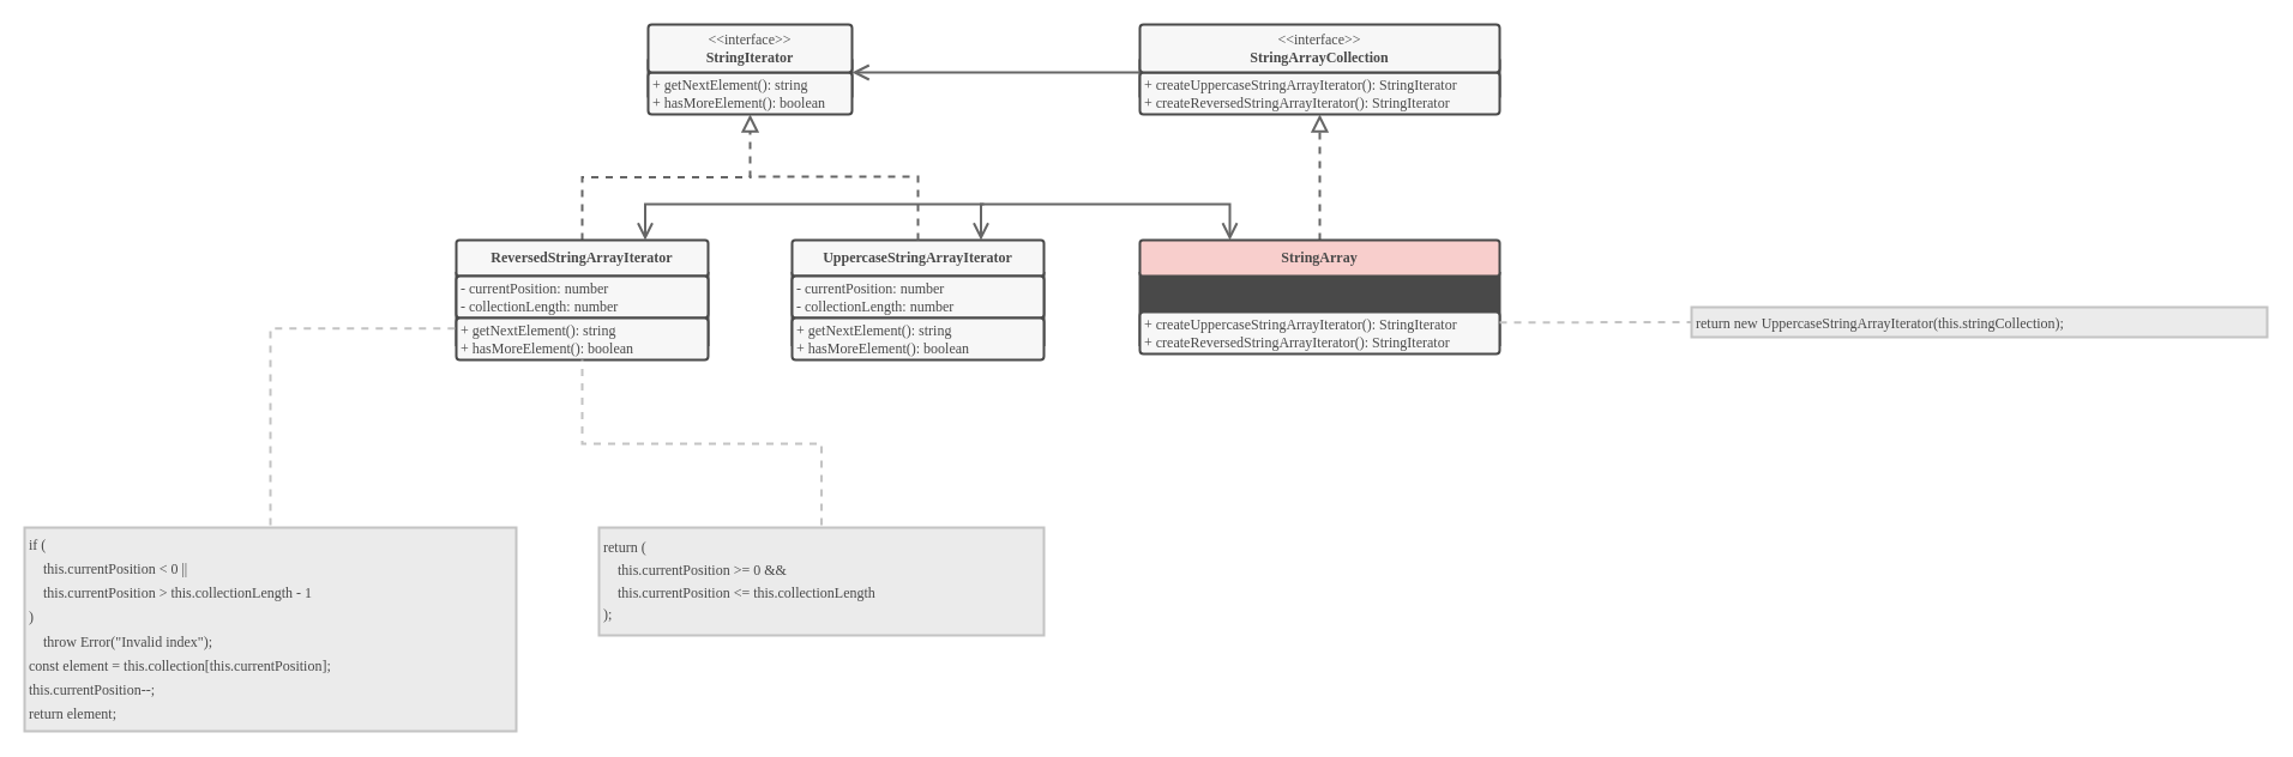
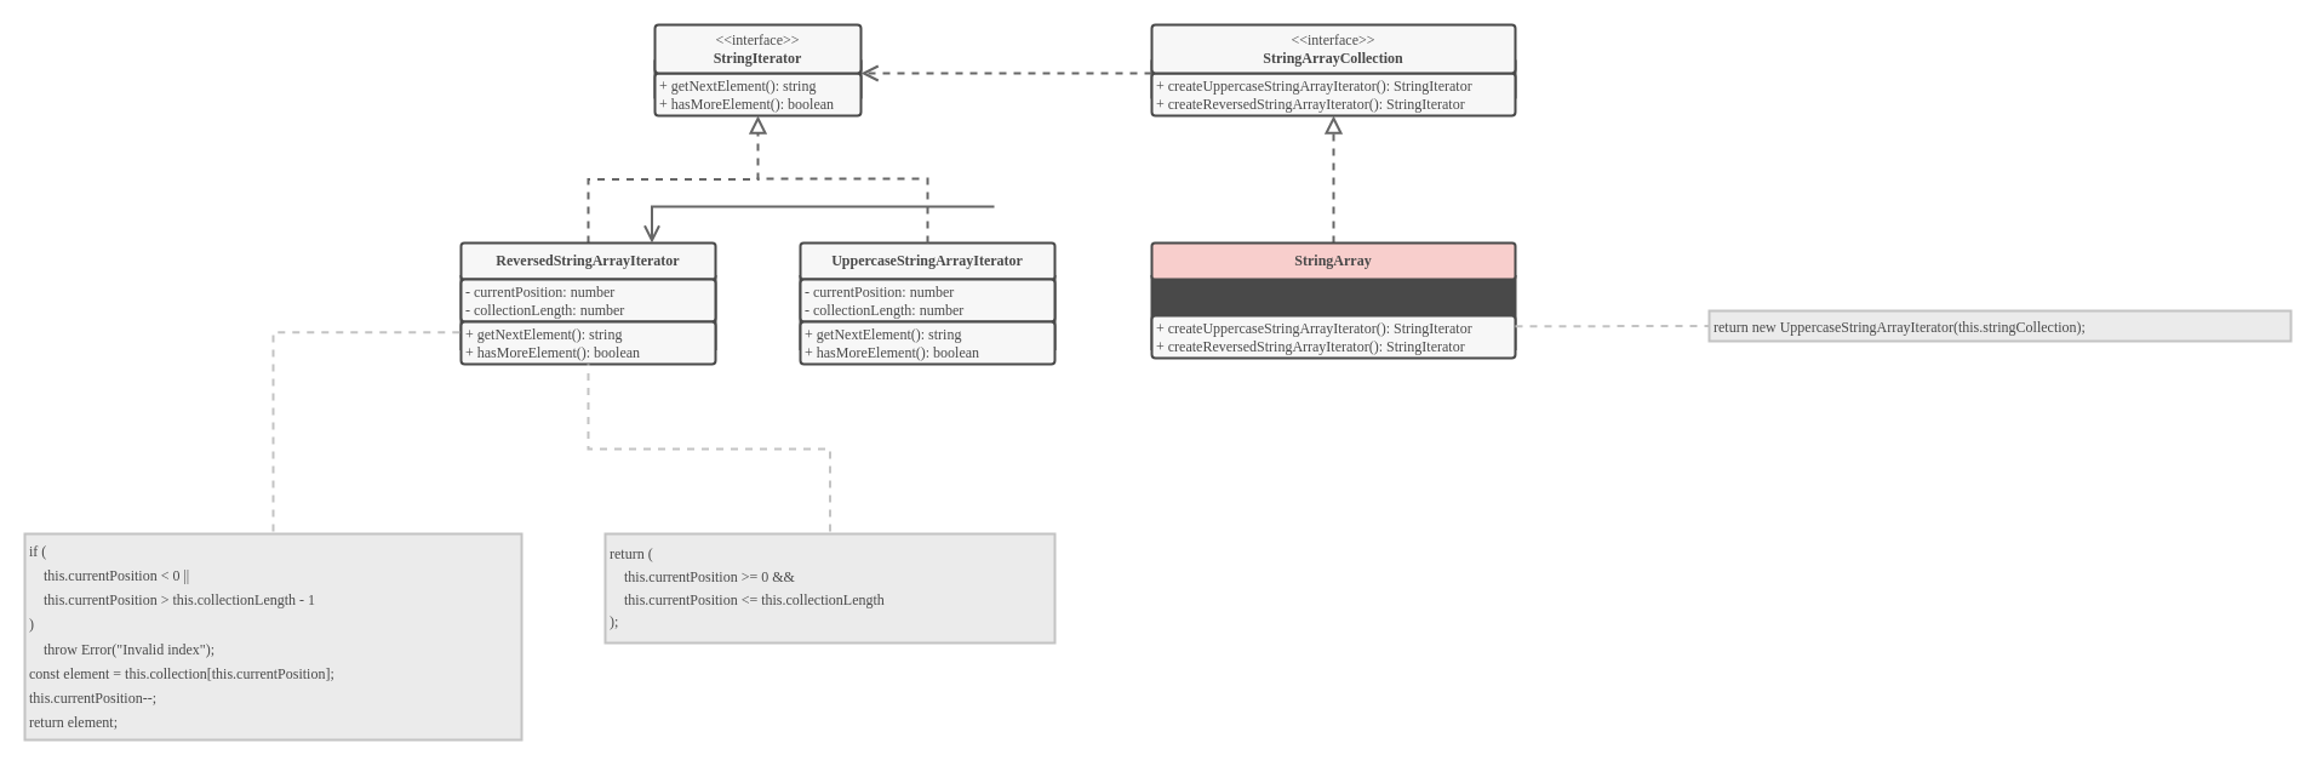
- <mxCell id="10" style="edgeStyle=none;html=1;entryX=1;entryY=1;entryDx=0;entryDy=0;exitX=0;exitY=1;exitDx=0;exitDy=0;endArrow=open;rounded=0;strokeColor=#666666;fontSource=https%3A%2F%2Ffonts.googleapis.com%2Fcss%3Ffamily%3DNunito;targetPerimeterSpacing=0;dashed=0;endFill=0;strokeWidth=2;endSize=10;startSize=10;" edge="1" parent="1" source="9" target="5"><mxGeometry relative="1" as="geometry" /></mxCell>
+ <mxCell id="10" style="edgeStyle=none;html=1;entryX=1;entryY=1;entryDx=0;entryDy=0;exitX=0;exitY=1;exitDx=0;exitDy=0;endArrow=open;rounded=0;strokeColor=#666666;fontSource=https%3A%2F%2Ffonts.googleapis.com%2Fcss%3Ffamily%3DNunito;targetPerimeterSpacing=0;dashed=1;endFill=0;strokeWidth=2;endSize=10;startSize=10;" edge="1" parent="1" source="9" target="5"><mxGeometry relative="1" as="geometry" /></mxCell>
- <mxCell id="34" style="edgeStyle=orthogonalEdgeStyle;html=1;entryX=0.25;entryY=0;entryDx=0;entryDy=0;fontFamily=Helvetica;fontSource=https%3A%2F%2Ffonts.googleapis.com%2Fcss%3Ffamily%3DNunito;endArrow=open;endFill=0;exitX=0.75;exitY=0;exitDx=0;exitDy=0;rounded=0;strokeColor=#666666;targetPerimeterSpacing=0;strokeWidth=2;endSize=10;startSize=10;startArrow=open;startFill=0;" edge="1" parent="1" source="21" target="15"><mxGeometry relative="1" as="geometry"><Array as="points"><mxPoint x="817" y="170" /><mxPoint x="1025" y="170" /></Array></mxGeometry></mxCell>
